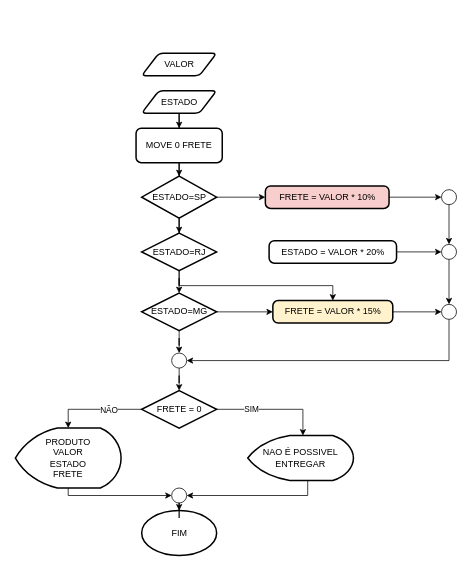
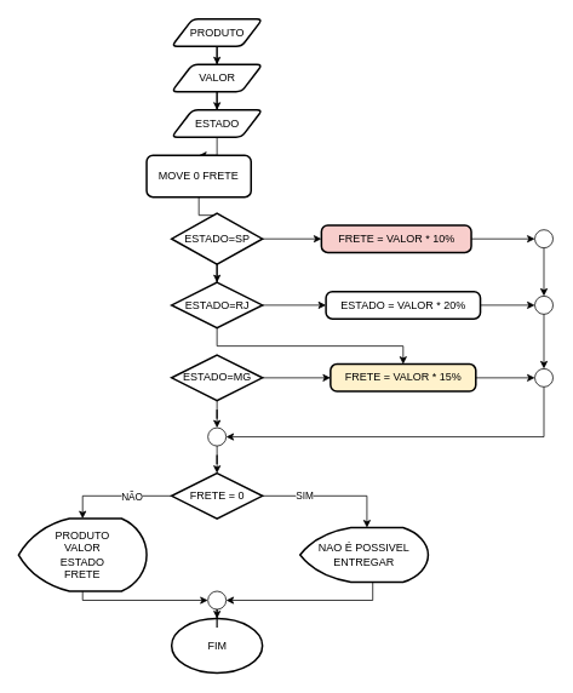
+ <mxCell id="4" value="PRODUTO" style="shape=parallelogram;html=1;strokeWidth=2;perimeter=parallelogramPerimeter;whiteSpace=wrap;rounded=1;arcSize=12;size=0.23;" vertex="1" parent="1"><mxGeometry x="188.5" y="20" width="100" height="30" as="geometry" /></mxCell>
+ <mxCell id="3" style="edgeStyle=orthogonalEdgeStyle;rounded=0;orthogonalLoop=1;jettySize=auto;html=1;exitX=0.5;exitY=1;exitDx=0;exitDy=0;" edge="1" parent="1" source="4" target="6"><mxGeometry relative="1" as="geometry" /></mxCell>
+ <mxCell id="5" style="edgeStyle=orthogonalEdgeStyle;rounded=0;orthogonalLoop=1;jettySize=auto;html=1;exitX=0.5;exitY=1;exitDx=0;exitDy=0;" edge="1" parent="1" source="6" target="7"><mxGeometry relative="1" as="geometry" /></mxCell>
- <mxCell id="10" value="MOVE 0 FRETE" style="rounded=1;whiteSpace=wrap;html=1;absoluteArcSize=1;arcSize=14;strokeWidth=2;" vertex="1" parent="1"><mxGeometry x="181" y="170" width="115" height="46" as="geometry" /></mxCell>
+ <mxCell id="10" value="MOVE 0 FRETE" style="rounded=1;whiteSpace=wrap;html=1;absoluteArcSize=1;arcSize=14;strokeWidth=2;" vertex="1" parent="1"><mxGeometry x="161" y="170" width="115" height="46" as="geometry" /></mxCell>
- <mxCell id="14" style="edgeStyle=orthogonalEdgeStyle;rounded=0;orthogonalLoop=1;jettySize=auto;html=1;" edge="1" parent="1" source="16" target="18"><mxGeometry relative="1" as="geometry" /></mxCell>
+ <mxCell id="14" style="edgeStyle=orthogonalEdgeStyle;rounded=0;orthogonalLoop=1;jettySize=auto;html=1;entryX=0;entryY=0.5;entryDx=0;entryDy=0;" edge="1" parent="1" source="16" target="20"><mxGeometry relative="1" as="geometry" /></mxCell>
